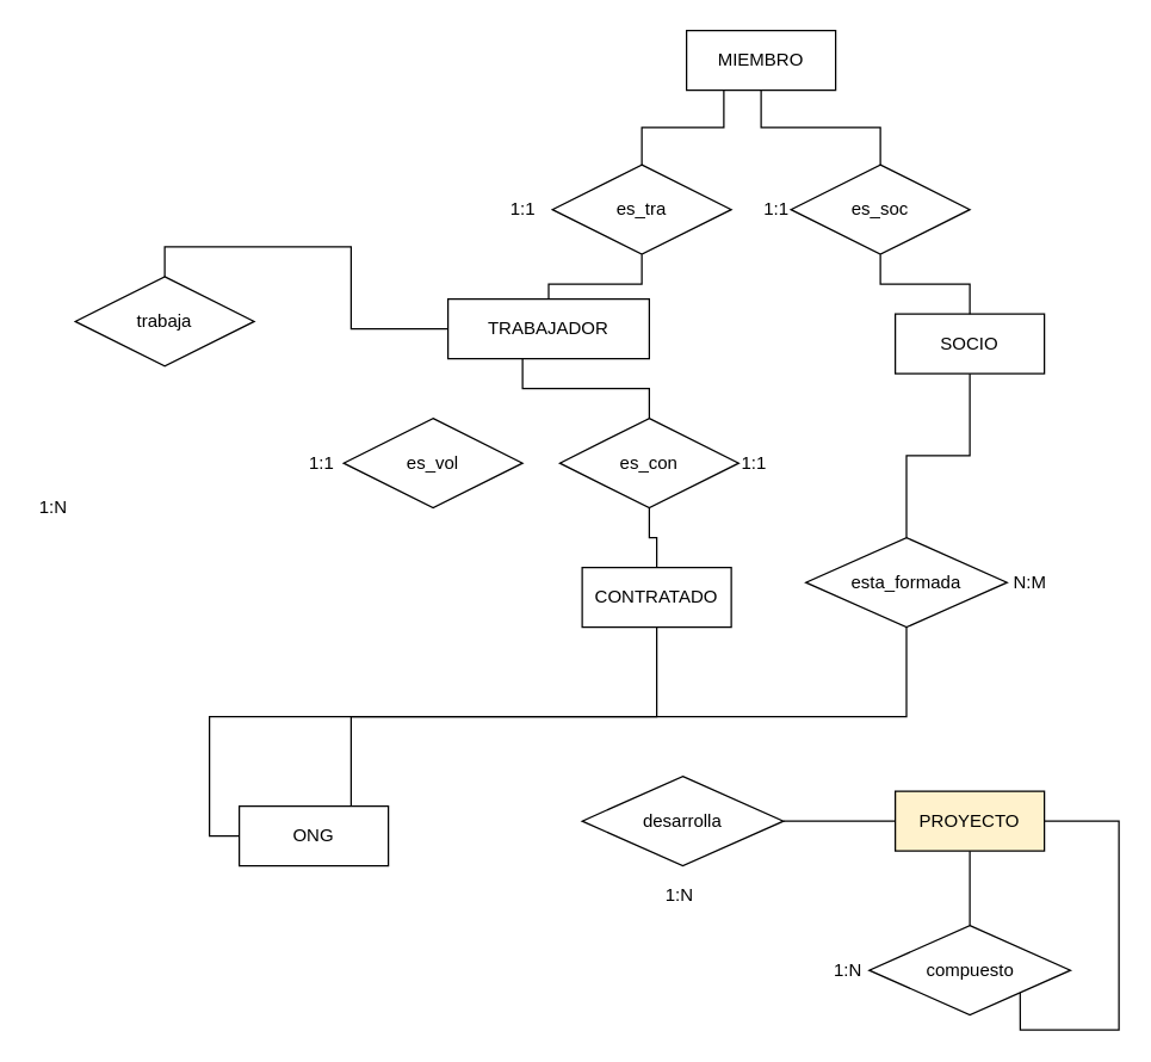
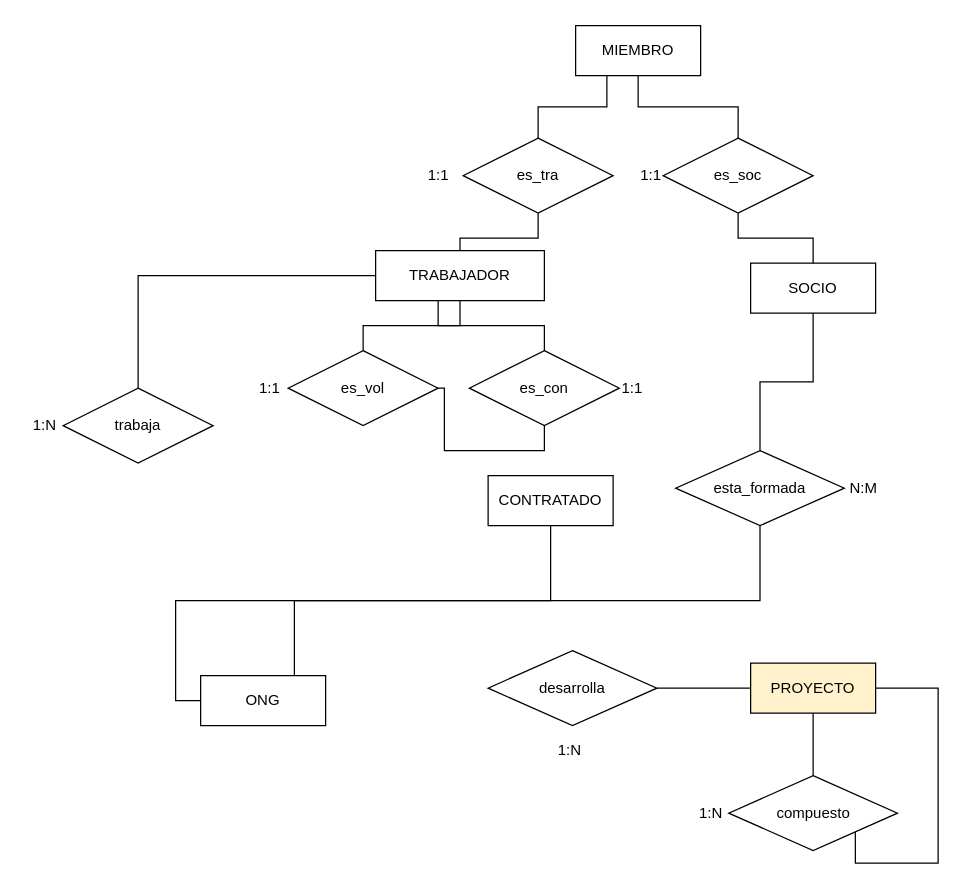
- <mxCell id="14" value="trabaja" style="shape=rhombus;perimeter=rhombusPerimeter;whiteSpace=wrap;html=1;align=center;" vertex="1" parent="1"><mxGeometry x="50" y="185" width="120" height="60" as="geometry" /></mxCell>
+ <mxCell id="14" value="trabaja" style="shape=rhombus;perimeter=rhombusPerimeter;whiteSpace=wrap;html=1;align=center;" vertex="1" parent="1"><mxGeometry x="50" y="310" width="120" height="60" as="geometry" /></mxCell>
+ <mxCell id="15" style="edgeStyle=orthogonalEdgeStyle;rounded=0;orthogonalLoop=1;jettySize=auto;html=1;exitX=0.5;exitY=0;exitDx=0;exitDy=0;entryX=0.5;entryY=1;entryDx=0;entryDy=0;endArrow=none;endFill=0;" edge="1" parent="1" source="16" target="5"><mxGeometry relative="1" as="geometry" /></mxCell>
- <mxCell id="18" style="edgeStyle=orthogonalEdgeStyle;rounded=0;orthogonalLoop=1;jettySize=auto;html=1;exitX=0.5;exitY=1;exitDx=0;exitDy=0;entryX=0.5;entryY=0;entryDx=0;entryDy=0;endArrow=none;endFill=0;" edge="1" parent="1" source="19" target="6"><mxGeometry relative="1" as="geometry" /></mxCell>
+ <mxCell id="18" style="edgeStyle=orthogonalEdgeStyle;rounded=0;orthogonalLoop=1;jettySize=auto;html=1;exitX=0.5;exitY=1;exitDx=0;exitDy=0;endArrow=none;endFill=0;" edge="1" parent="1" source="19" target="16"><mxGeometry relative="1" as="geometry" /></mxCell>
